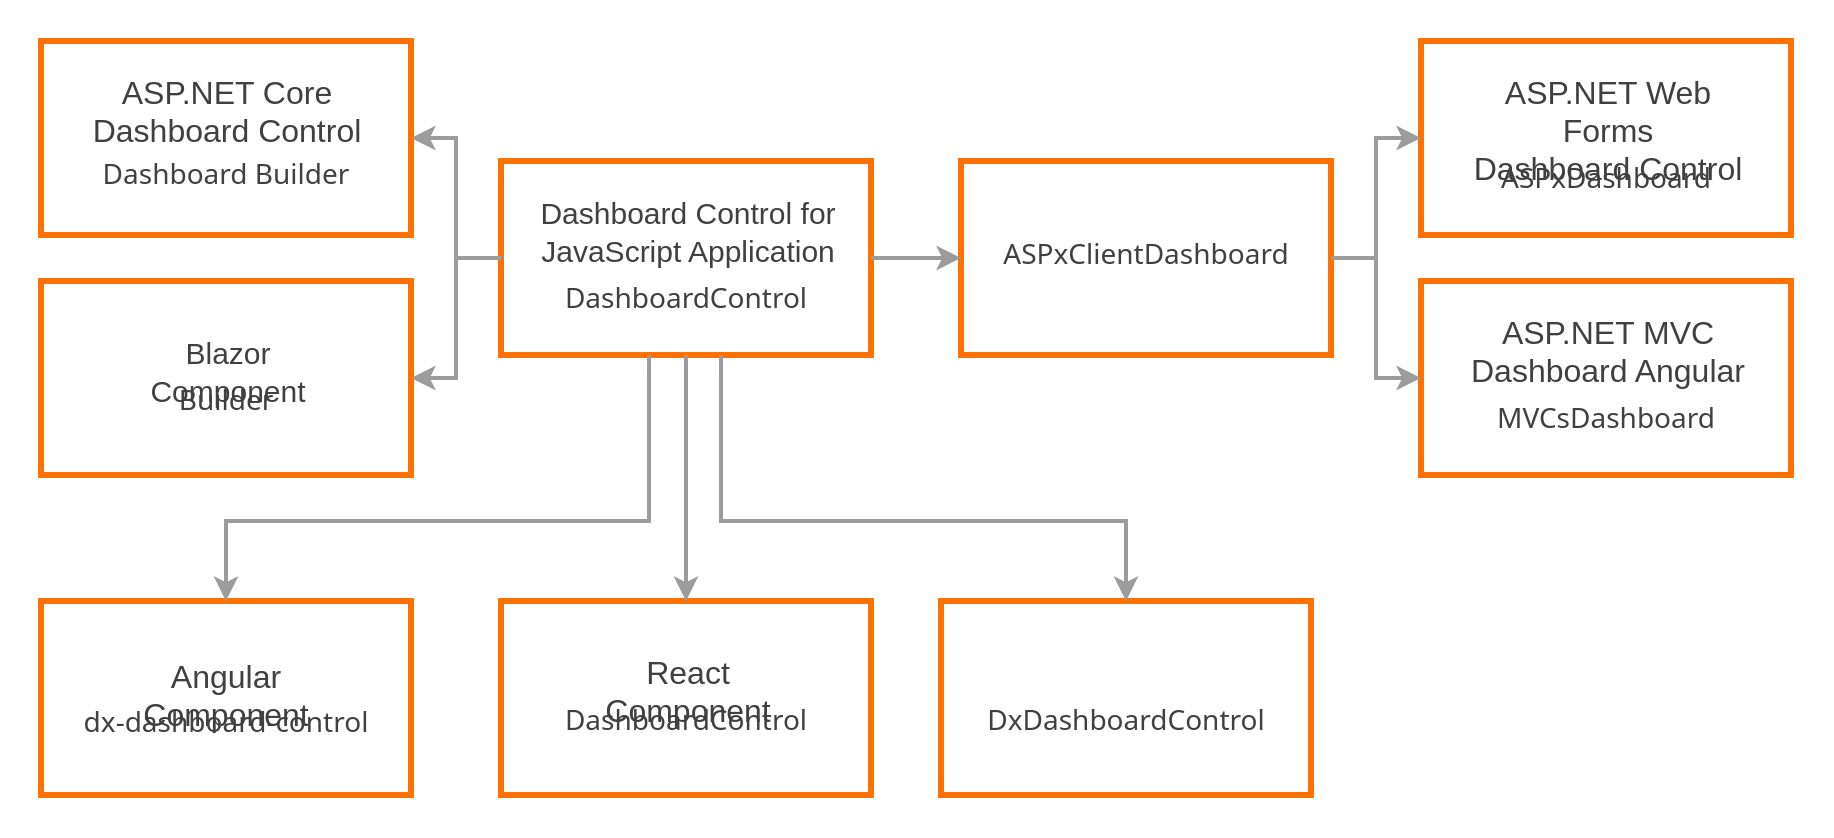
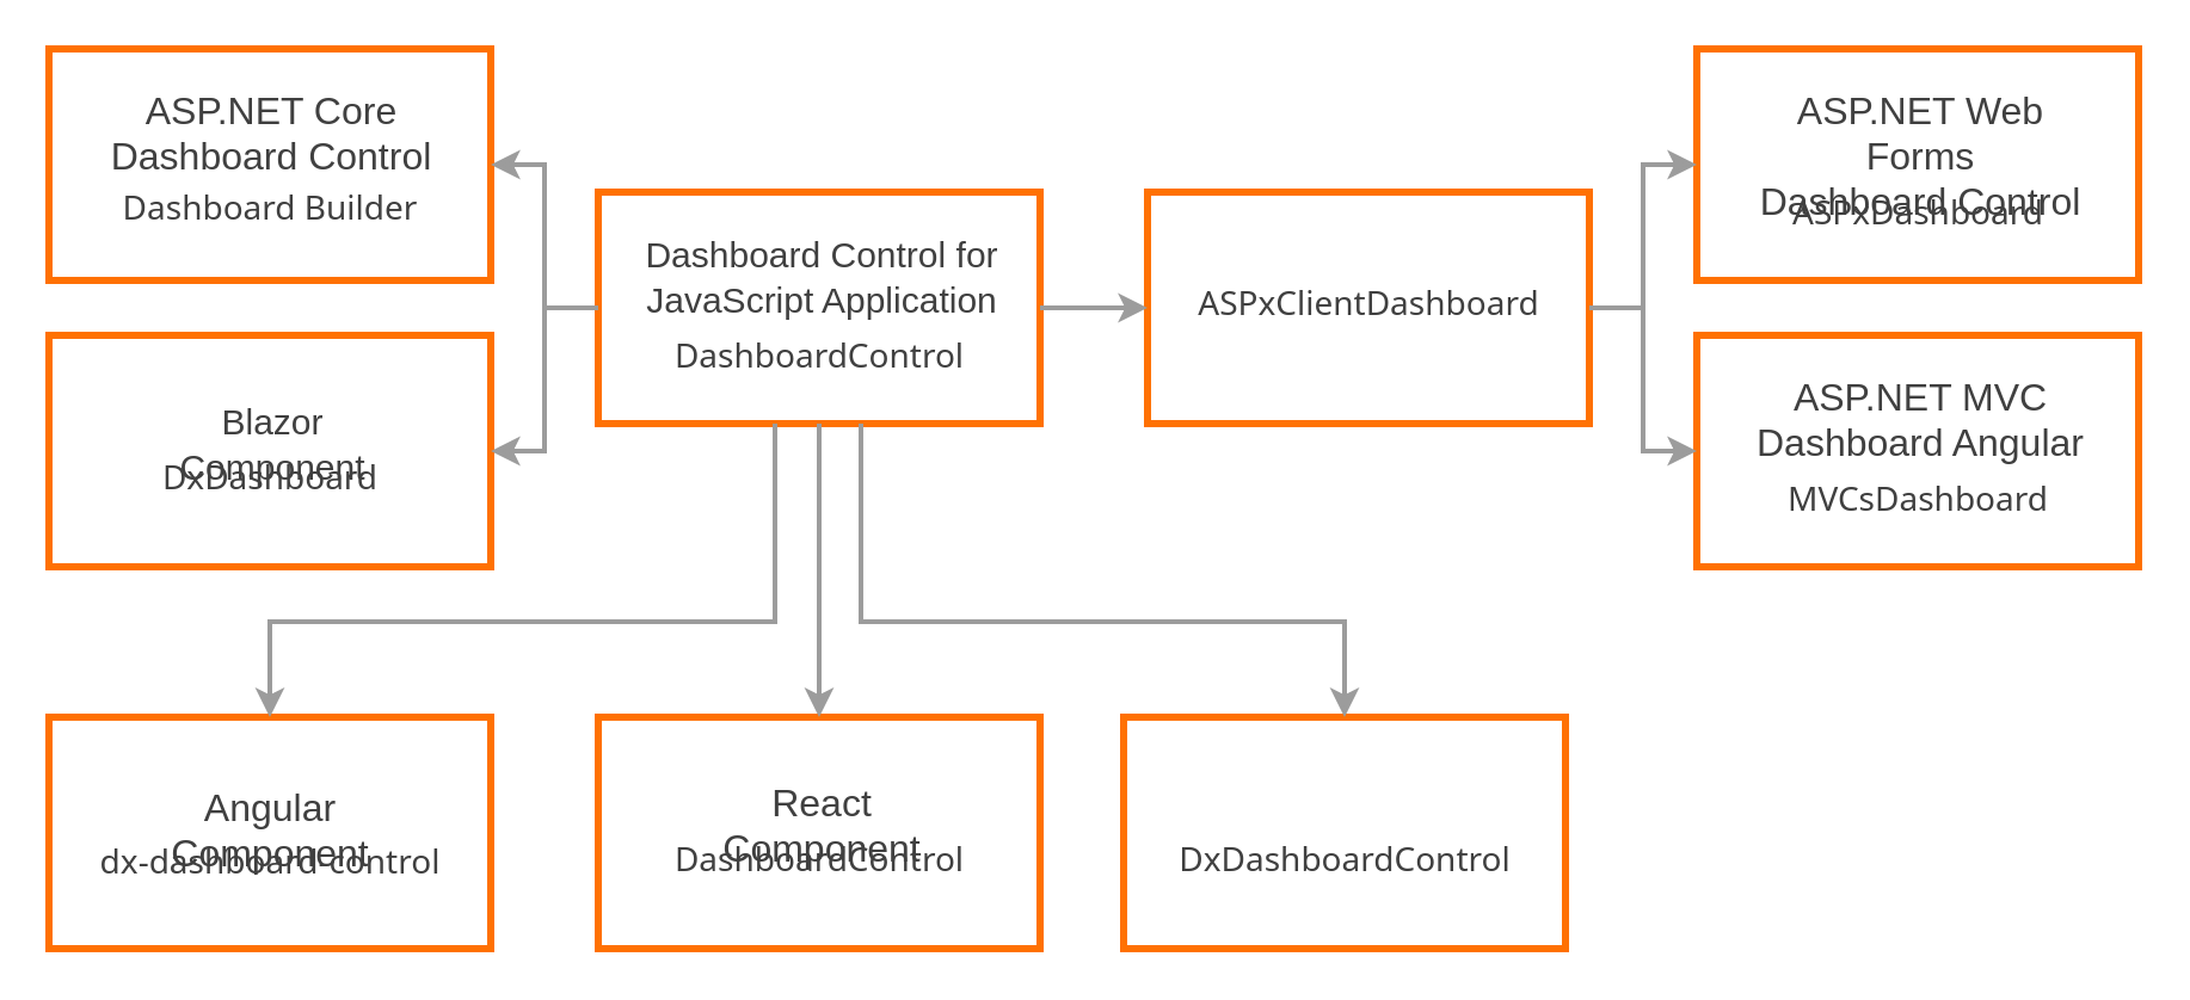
- <mxCell id="10" value="&lt;div&gt;&lt;font style=&quot;font-size: 14px&quot;&gt;Builder&lt;/font&gt;&lt;br&gt;&lt;/div&gt;" style="text;html=1;strokeColor=none;fillColor=none;align=center;verticalAlign=middle;whiteSpace=wrap;rounded=0;fontFamily=&quot;Segoe UI&quot;,&quot;Helvetica Neue&quot;,Helvetica,Arial,sans-serif;fontSize=14;fontColor=#404040;autosize=1;" vertex="1" parent="7"><mxGeometry x="43" y="50" width="100" height="20" as="geometry" /></mxCell>
+ <mxCell id="10" value="&lt;div&gt;&lt;font style=&quot;font-size: 14px&quot;&gt;DxDashboard&lt;/font&gt;&lt;br&gt;&lt;/div&gt;" style="text;html=1;strokeColor=none;fillColor=none;align=center;verticalAlign=middle;whiteSpace=wrap;rounded=0;fontFamily=&quot;Segoe UI&quot;,&quot;Helvetica Neue&quot;,Helvetica,Arial,sans-serif;fontSize=14;fontColor=#404040;autosize=1;" vertex="1" parent="7"><mxGeometry x="43" y="50" width="100" height="20" as="geometry" /></mxCell>
